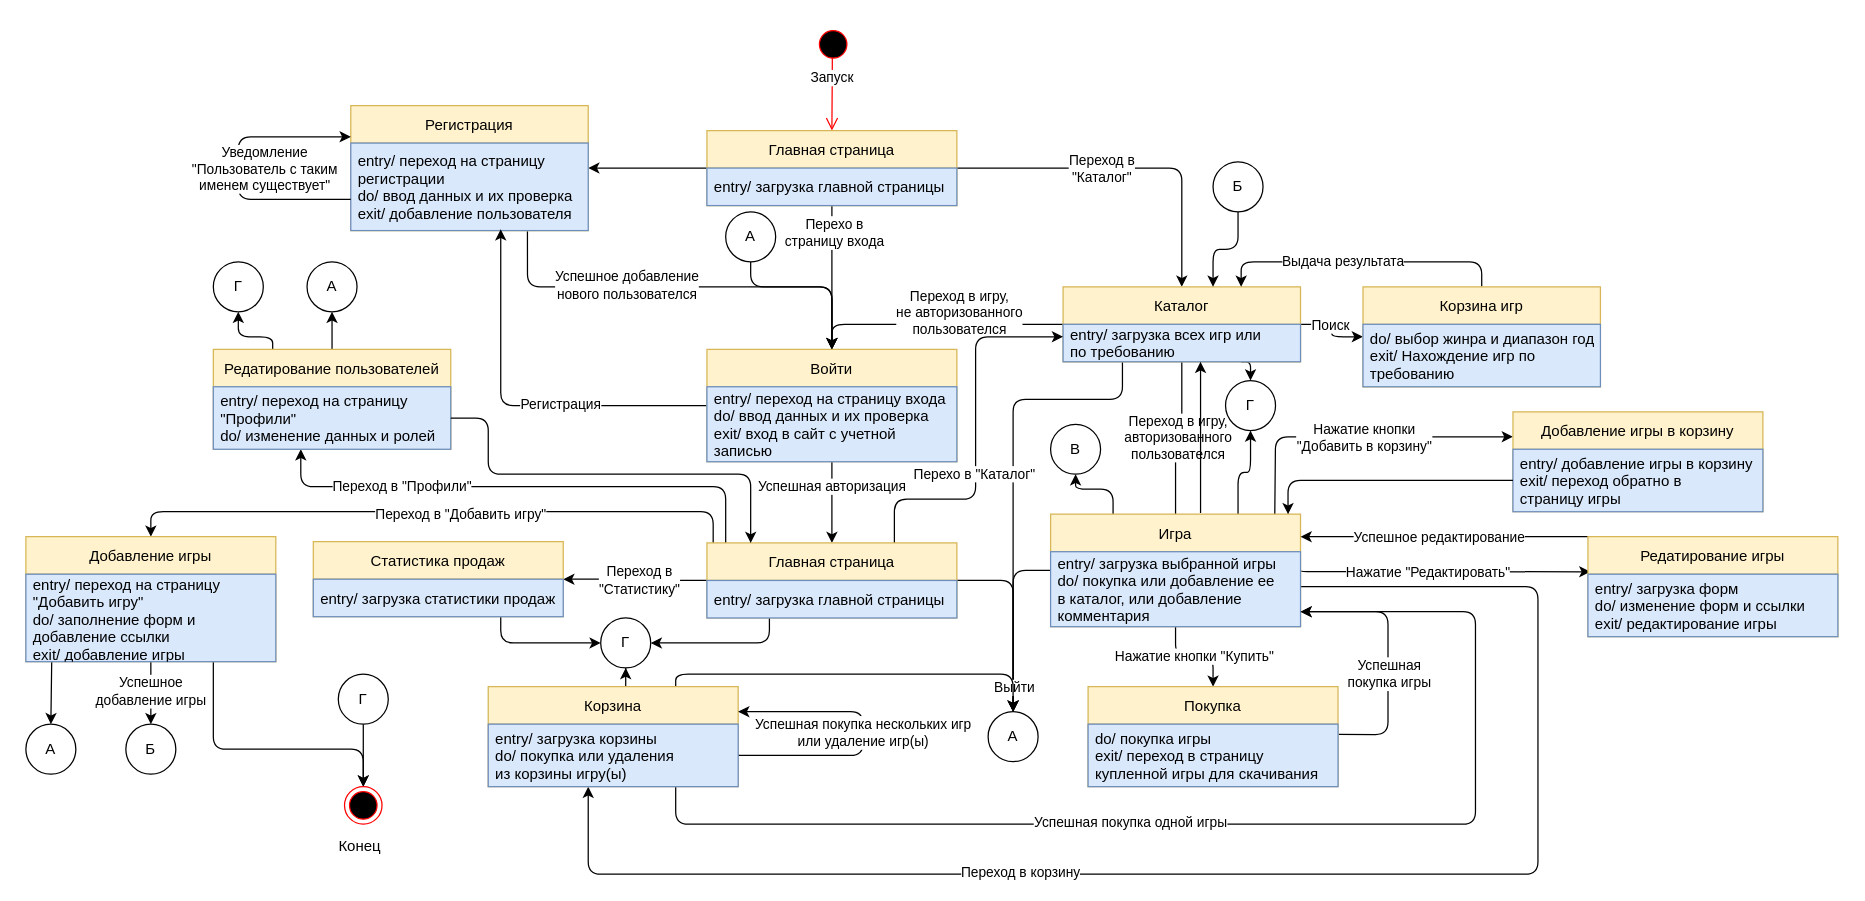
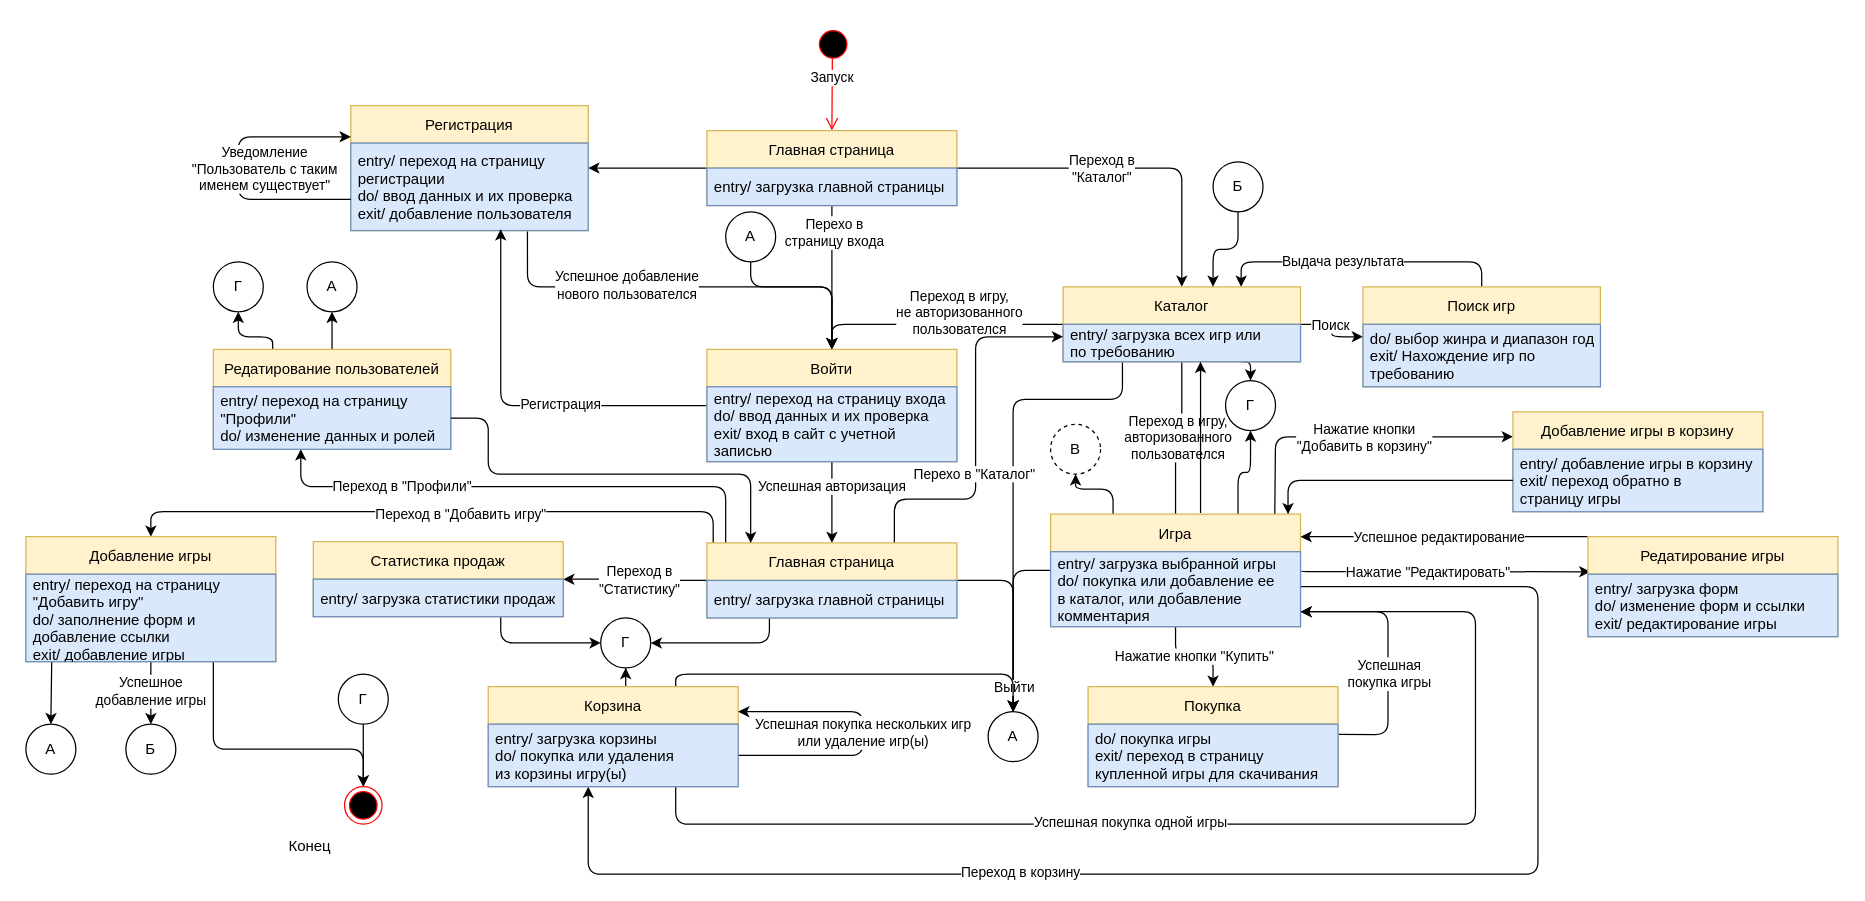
- <mxCell id="62" value="Корзина игр" style="swimlane;fontStyle=0;childLayout=stackLayout;horizontal=1;startSize=30;horizontalStack=0;resizeParent=1;resizeParentMax=0;resizeLast=0;collapsible=1;marginBottom=0;fillColor=#fff2cc;strokeColor=#d6b656;" vertex="1" parent="1"><mxGeometry x="1090" y="229" width="190" height="80" as="geometry"><mxRectangle x="180" y="80" width="50" height="30" as="alternateBounds" /></mxGeometry></mxCell>
+ <mxCell id="62" value="Поиск игр" style="swimlane;fontStyle=0;childLayout=stackLayout;horizontal=1;startSize=30;horizontalStack=0;resizeParent=1;resizeParentMax=0;resizeLast=0;collapsible=1;marginBottom=0;fillColor=#fff2cc;strokeColor=#d6b656;" vertex="1" parent="1"><mxGeometry x="1090" y="229" width="190" height="80" as="geometry"><mxRectangle x="180" y="80" width="50" height="30" as="alternateBounds" /></mxGeometry></mxCell>
- <mxCell id="89" value="В" style="ellipse;whiteSpace=wrap;html=1;aspect=fixed;" vertex="1" parent="1"><mxGeometry x="840" y="339" width="40" height="40" as="geometry" /></mxCell>
+ <mxCell id="89" value="В" style="ellipse;whiteSpace=wrap;html=1;aspect=fixed;dashed=1;" vertex="1" parent="1"><mxGeometry x="840" y="339" width="40" height="40" as="geometry" /></mxCell>
- <mxCell id="105" value="Конец" style="text;html=1;align=center;verticalAlign=middle;resizable=0;points=[];autosize=1;strokeColor=none;fillColor=none;" vertex="1" parent="1"><mxGeometry x="262" y="667" width="50" height="20" as="geometry" /></mxCell>
+ <mxCell id="105" value="Конец" style="text;html=1;align=center;verticalAlign=middle;resizable=0;points=[];autosize=1;strokeColor=none;fillColor=none;" vertex="1" parent="1"><mxGeometry x="222" y="667" width="50" height="20" as="geometry" /></mxCell>
